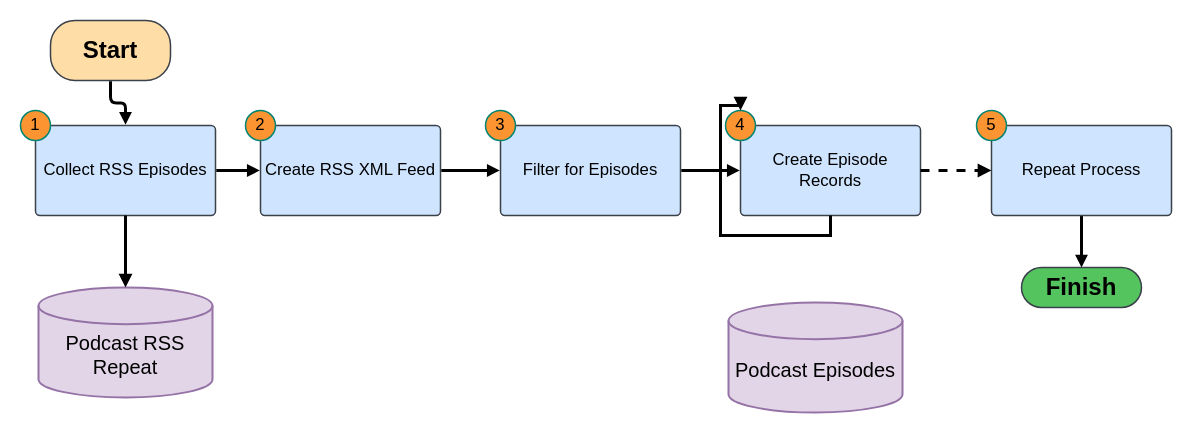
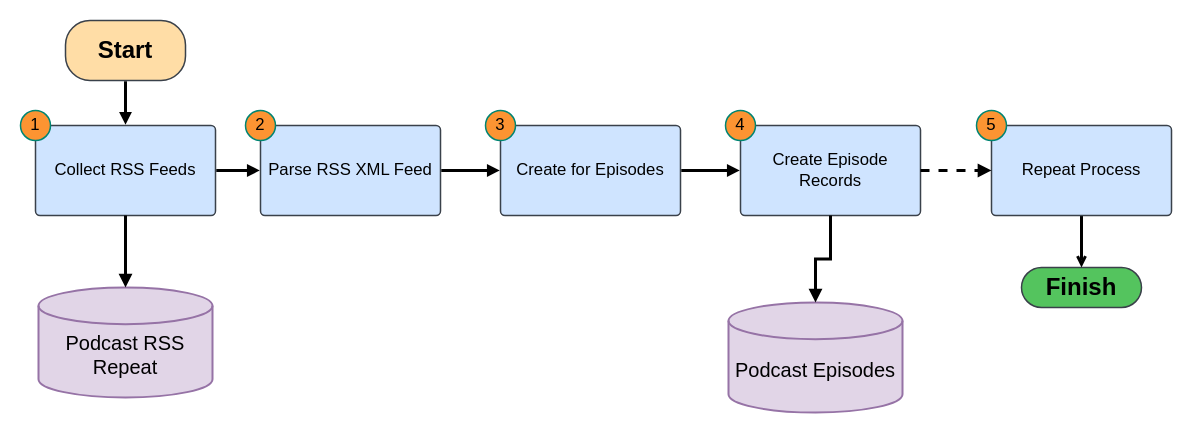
- <mxCell id="2" value="Start" style="html=1;overflow=block;blockSpacing=1;whiteSpace=wrap;fontSize=24;fontColor=default;spacing=3.8;strokeColor=#3a414a;strokeOpacity=100;fillOpacity=100;rounded=1;absoluteArcSize=1;arcSize=49;fillColor=#ffdda6;strokeWidth=1.5;lucidId=bW6uLIidkf8m;fontStyle=1" parent="1" vertex="1"><mxGeometry x="50" y="20" width="120" height="60" as="geometry" /></mxCell>
+ <mxCell id="2" value="Start" style="html=1;overflow=block;blockSpacing=1;whiteSpace=wrap;fontSize=24;fontColor=default;spacing=3.8;strokeColor=#3a414a;strokeOpacity=100;fillOpacity=100;rounded=1;absoluteArcSize=1;arcSize=49;fillColor=#ffdda6;strokeWidth=1.5;lucidId=bW6uLIidkf8m;fontStyle=1" parent="1" vertex="1"><mxGeometry x="65" y="20" width="120" height="60" as="geometry" /></mxCell>
- <mxCell id="14" value="Collect RSS Episodes" style="html=1;overflow=block;blockSpacing=1;whiteSpace=wrap;fontSize=16.7;spacing=3.8;verticalAlign=middle;strokeColor=#3a414a;strokeOpacity=100;fillOpacity=100;rounded=1;absoluteArcSize=1;arcSize=9;fillColor=#cfe4ff;strokeWidth=1.5;lucidId=SW6u_wksAtYL;" parent="13" vertex="1"><mxGeometry x="15" y="15" width="180" height="90" as="geometry" /></mxCell>
+ <mxCell id="14" value="Collect RSS Feeds" style="html=1;overflow=block;blockSpacing=1;whiteSpace=wrap;fontSize=16.7;spacing=3.8;verticalAlign=middle;strokeColor=#3a414a;strokeOpacity=100;fillOpacity=100;rounded=1;absoluteArcSize=1;arcSize=9;fillColor=#cfe4ff;strokeWidth=1.5;lucidId=SW6u_wksAtYL;" parent="13" vertex="1"><mxGeometry x="15" y="15" width="180" height="90" as="geometry" /></mxCell>
- <mxCell id="8" value="Create RSS XML Feed" style="html=1;overflow=block;blockSpacing=1;whiteSpace=wrap;fontSize=16.7;spacing=3.8;verticalAlign=middle;strokeColor=#3a414a;strokeOpacity=100;fillOpacity=100;rounded=1;absoluteArcSize=1;arcSize=9;fillColor=#cfe4ff;strokeWidth=1.5;lucidId=S16u41BVjXE3;" parent="7" vertex="1"><mxGeometry x="15" y="15" width="180" height="90" as="geometry" /></mxCell>
+ <mxCell id="8" value="Parse RSS XML Feed" style="html=1;overflow=block;blockSpacing=1;whiteSpace=wrap;fontSize=16.7;spacing=3.8;verticalAlign=middle;strokeColor=#3a414a;strokeOpacity=100;fillOpacity=100;rounded=1;absoluteArcSize=1;arcSize=9;fillColor=#cfe4ff;strokeWidth=1.5;lucidId=S16u41BVjXE3;" parent="7" vertex="1"><mxGeometry x="15" y="15" width="180" height="90" as="geometry" /></mxCell>
- <mxCell id="11" value="Filter for Episodes" style="html=1;overflow=block;blockSpacing=1;whiteSpace=wrap;fontSize=16.7;spacing=3.8;verticalAlign=middle;strokeColor=#3a414a;strokeOpacity=100;fillOpacity=100;rounded=1;absoluteArcSize=1;arcSize=9;fillColor=#cfe4ff;strokeWidth=1.5;lucidId=p-6uXw-BGHr~;" parent="10" vertex="1"><mxGeometry x="15" y="15" width="180" height="90" as="geometry" /></mxCell>
+ <mxCell id="11" value="Create for Episodes" style="html=1;overflow=block;blockSpacing=1;whiteSpace=wrap;fontSize=16.7;spacing=3.8;verticalAlign=middle;strokeColor=#3a414a;strokeOpacity=100;fillOpacity=100;rounded=1;absoluteArcSize=1;arcSize=9;fillColor=#cfe4ff;strokeWidth=1.5;lucidId=p-6uXw-BGHr~;" parent="10" vertex="1"><mxGeometry x="15" y="15" width="180" height="90" as="geometry" /></mxCell>
- <mxCell id="28" style="edgeStyle=orthogonalEdgeStyle;rounded=0;orthogonalLoop=1;jettySize=auto;html=1;exitX=0.5;exitY=1;exitDx=0;exitDy=0;strokeWidth=3;endArrow=block;endFill=1;" edge="1" parent="1" source="17" target="18"><mxGeometry relative="1" as="geometry"><mxPoint x="833" y="215" as="sourcePoint" /></mxGeometry></mxCell>
+ <mxCell id="28" style="edgeStyle=orthogonalEdgeStyle;rounded=0;orthogonalLoop=1;jettySize=auto;html=1;exitX=0.5;exitY=1;exitDx=0;exitDy=0;entryX=0.5;entryY=0;entryDx=0;entryDy=0;entryPerimeter=0;strokeWidth=3;endArrow=block;endFill=1;" edge="1" parent="1" source="17" target="25"><mxGeometry relative="1" as="geometry"><mxPoint x="833" y="215" as="sourcePoint" /></mxGeometry></mxCell>
- <mxCell id="20" style="edgeStyle=orthogonalEdgeStyle;rounded=0;orthogonalLoop=1;jettySize=auto;html=1;exitX=0.5;exitY=1;exitDx=0;exitDy=0;entryX=0.5;entryY=0;entryDx=0;entryDy=0;endSize=5;strokeWidth=3;endArrow=block;endFill=1;" edge="1" parent="1" source="22" target="19"><mxGeometry relative="1" as="geometry"><mxPoint x="1073.5" y="215" as="sourcePoint" /></mxGeometry></mxCell>
+ <mxCell id="20" style="edgeStyle=orthogonalEdgeStyle;rounded=0;orthogonalLoop=1;jettySize=auto;html=1;exitX=0.5;exitY=1;exitDx=0;exitDy=0;entryX=0.5;entryY=0;entryDx=0;entryDy=0;endSize=5;strokeWidth=3;endArrow=open;endFill=1;" edge="1" parent="1" source="22" target="19"><mxGeometry relative="1" as="geometry"><mxPoint x="1073.5" y="215" as="sourcePoint" /></mxGeometry></mxCell>
